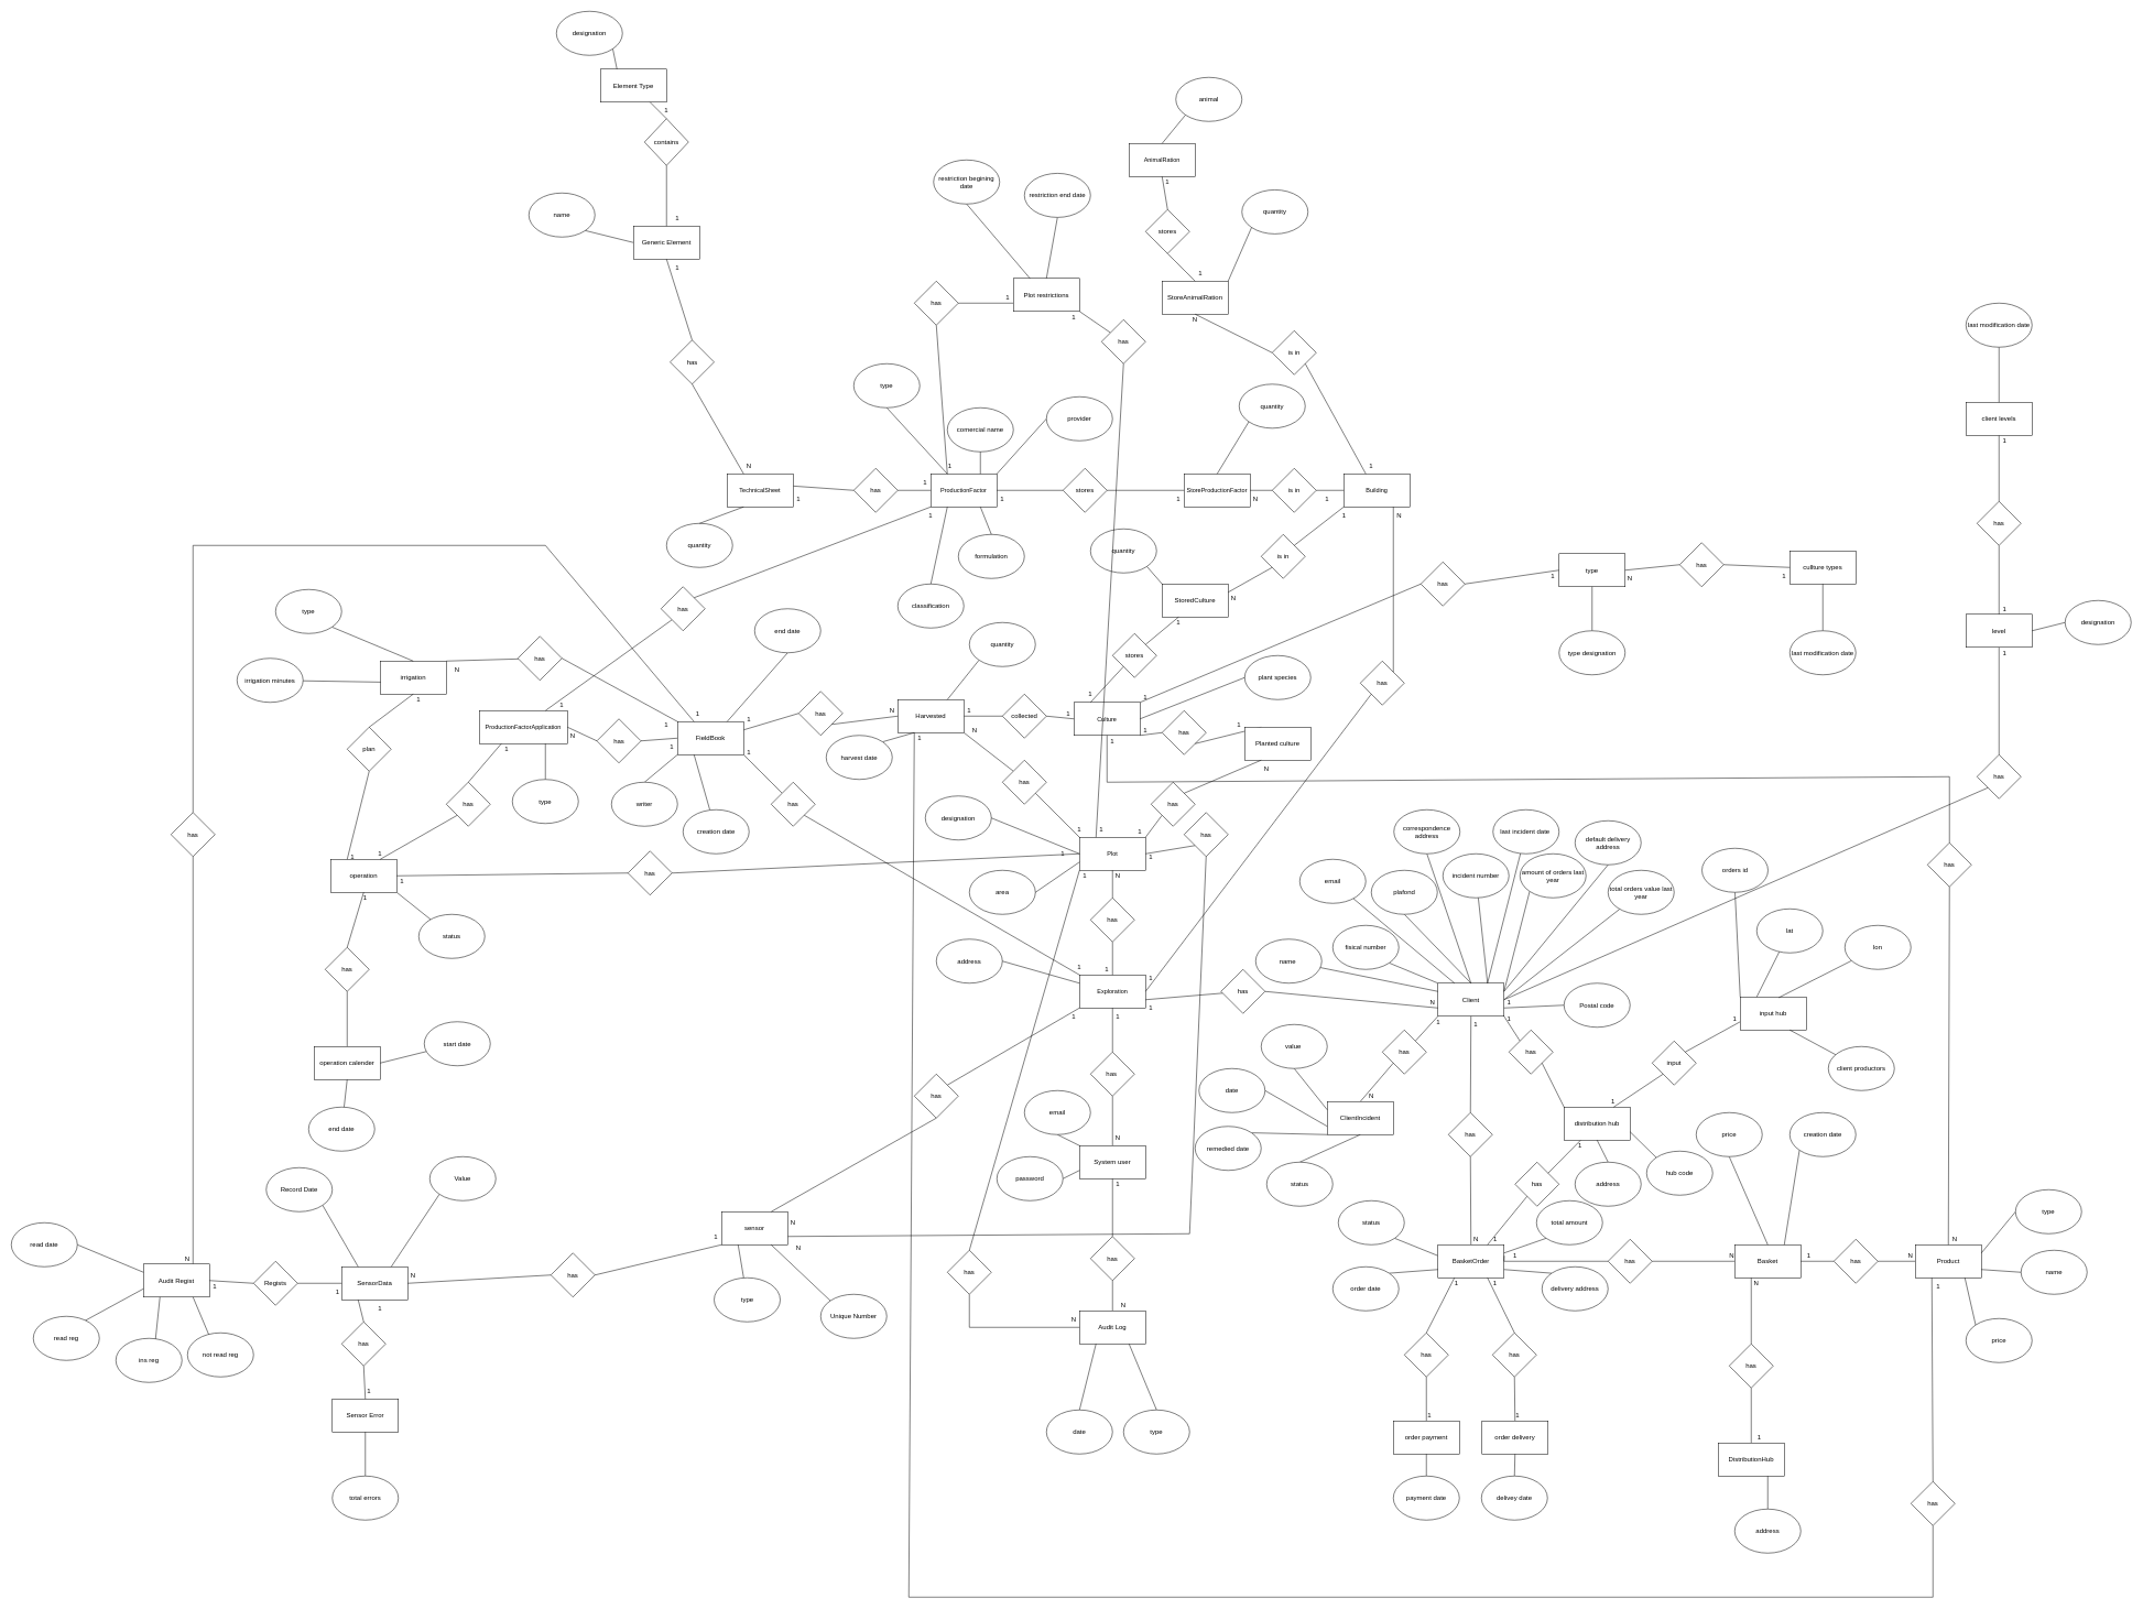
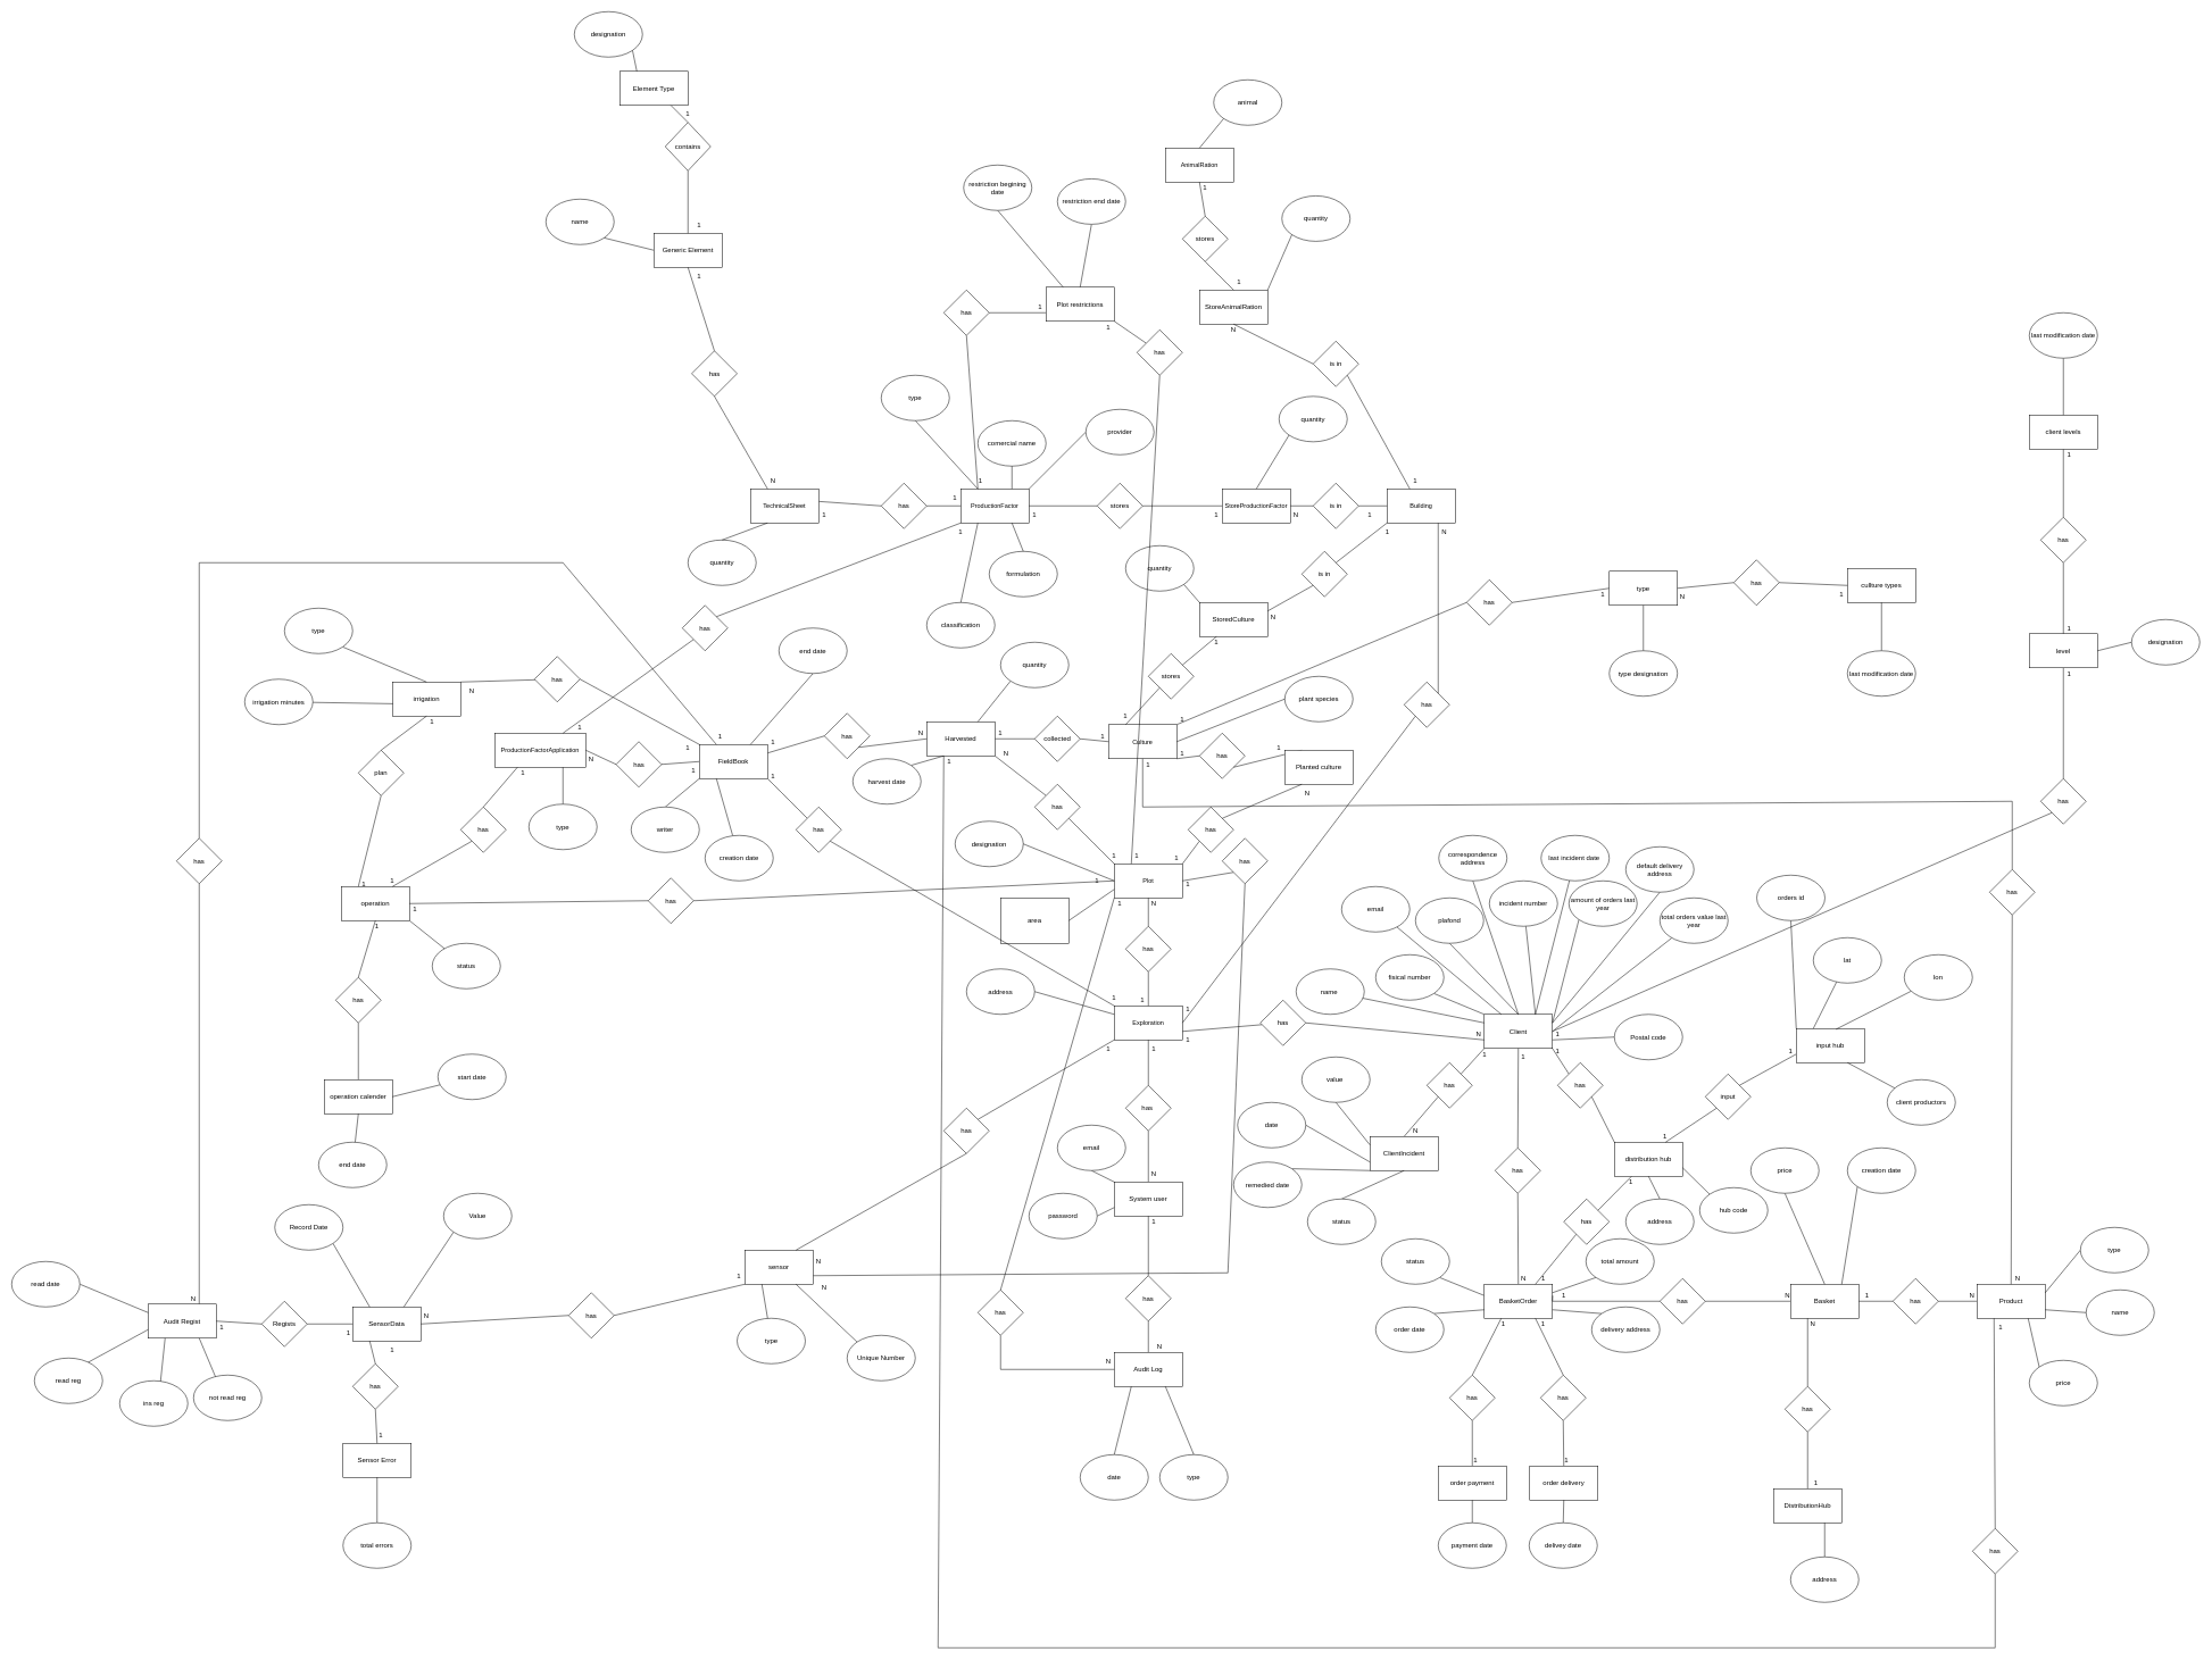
- <mxCell id="412" value="provider" style="ellipse;whiteSpace=wrap;html=1;" vertex="1" parent="1"><mxGeometry x="1900" y="720" width="120" height="80" as="geometry" /></mxCell>
+ <mxCell id="412" value="provider" style="ellipse;whiteSpace=wrap;html=1;" vertex="1" parent="1"><mxGeometry x="1910" y="720" width="120" height="80" as="geometry" /></mxCell>
- <mxCell id="28" value="area" style="ellipse;whiteSpace=wrap;html=1;" parent="1" vertex="1"><mxGeometry x="1760" y="1580" width="120" height="80" as="geometry" /></mxCell>
+ <mxCell id="28" value="area" style="whiteSpace=wrap;html=1;rounded=0;" parent="1" vertex="1"><mxGeometry x="1760" y="1580" width="120" height="80" as="geometry" /></mxCell>
